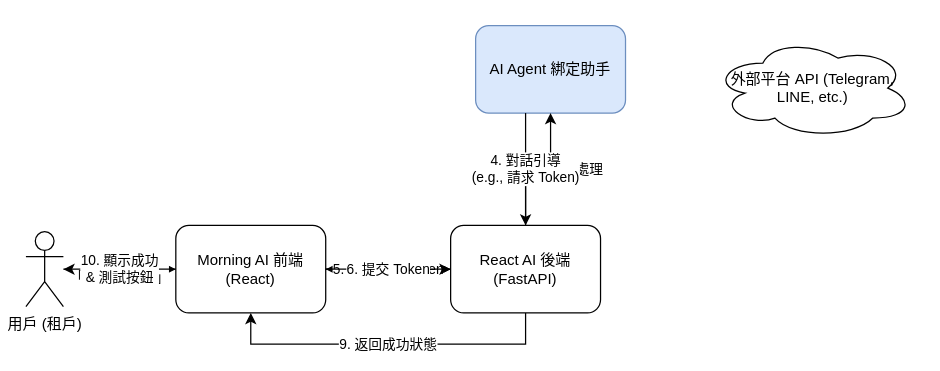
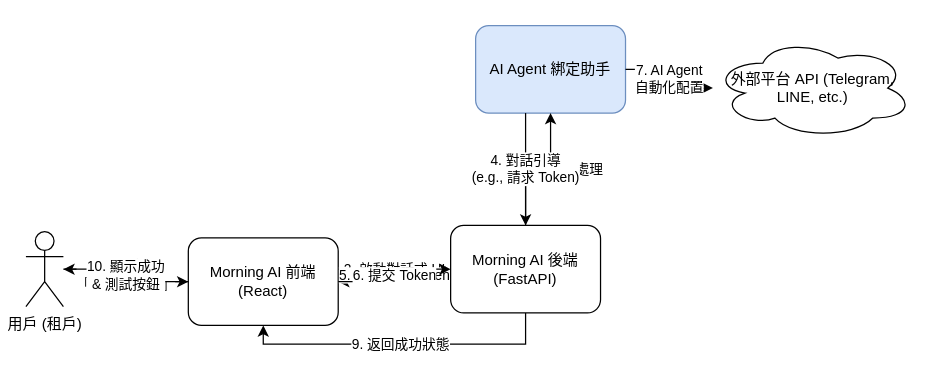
+ <mxCell id="13" value="7. AI Agent &lt;br&gt; 自動化配置" style="edgeStyle=orthogonalEdgeStyle;rounded=0;orthogonalLoop=1;jettySize=auto;html=1;" parent="1" source="5" target="6" edge="1"><mxGeometry relative="1" as="geometry" /></mxCell>
- <mxCell id="3" value="Morning AI 前端 (React)" style="rounded=1;whiteSpace=wrap;html=1;" parent="1" vertex="1"><mxGeometry x="140" y="180" width="120" height="70" as="geometry" /></mxCell>
+ <mxCell id="3" value="Morning AI 前端 (React)" style="rounded=1;whiteSpace=wrap;html=1;" parent="1" vertex="1"><mxGeometry x="150" y="190" width="120" height="70" as="geometry" /></mxCell>
- <mxCell id="4" value="React AI 後端 (FastAPI)" style="rounded=1;whiteSpace=wrap;html=1;" parent="1" vertex="1"><mxGeometry x="360" y="180" width="120" height="70" as="geometry" /></mxCell>
+ <mxCell id="4" value="Morning AI 後端 (FastAPI)" style="rounded=1;whiteSpace=wrap;html=1;" parent="1" vertex="1"><mxGeometry x="360" y="180" width="120" height="70" as="geometry" /></mxCell>
